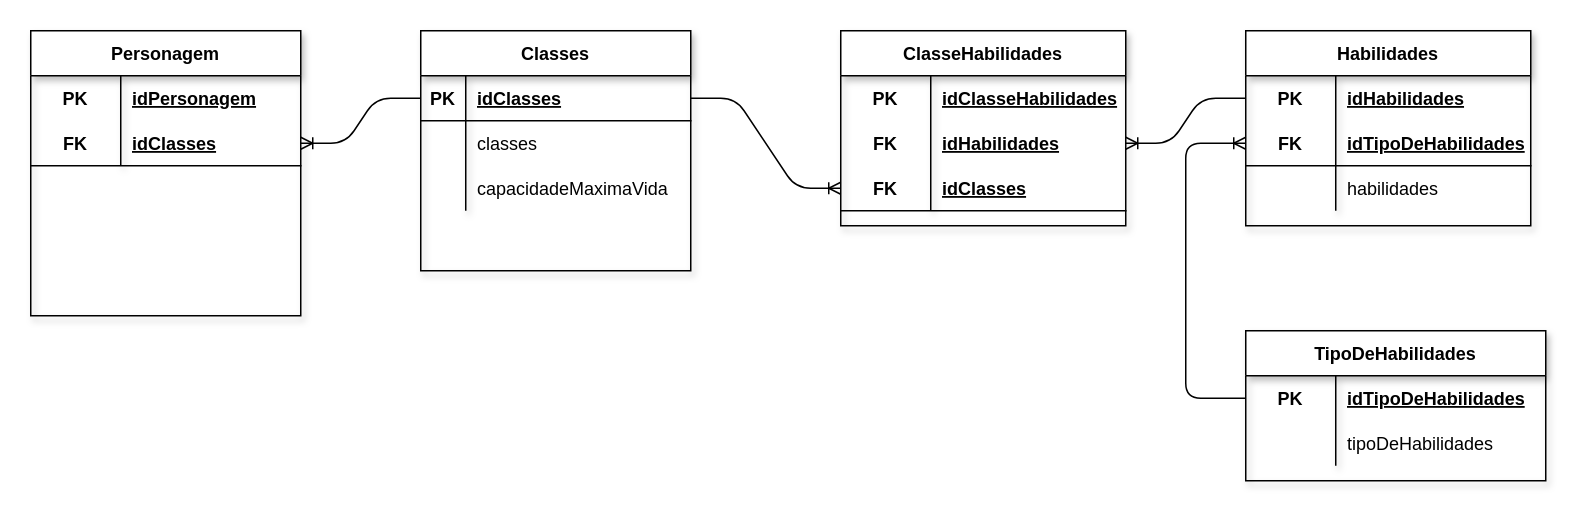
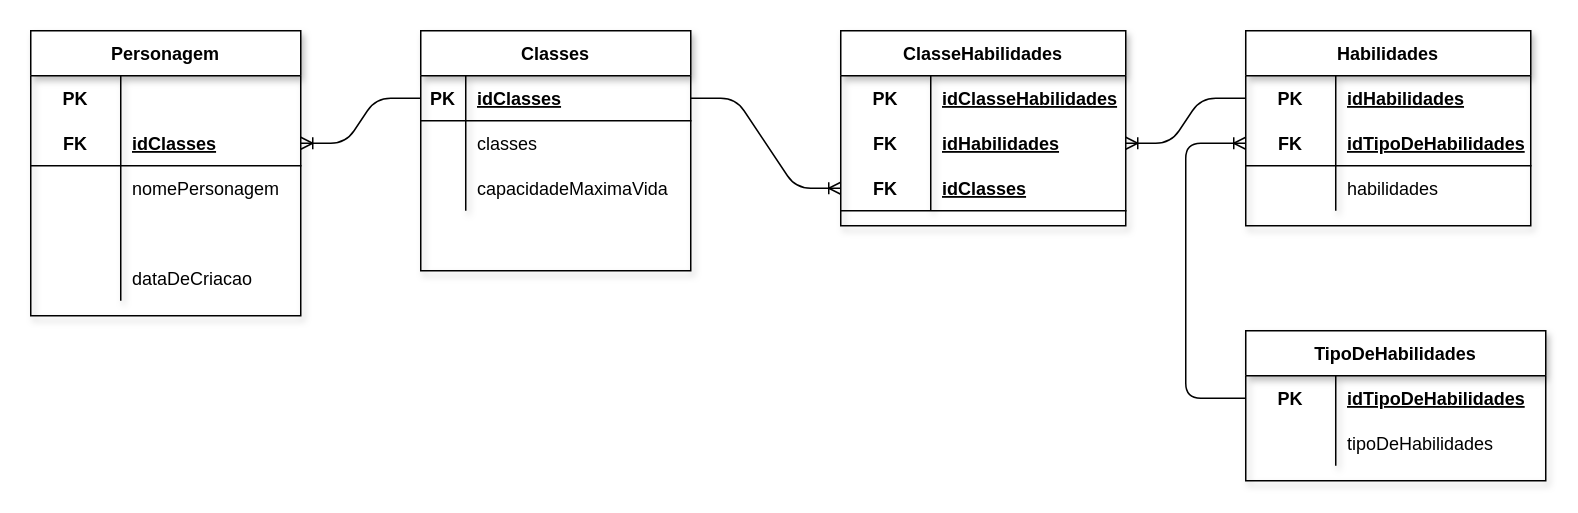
- <mxCell id="22" value="idPersonagem" style="shape=partialRectangle;connectable=0;fillColor=none;top=0;left=0;bottom=0;right=0;align=left;spacingLeft=6;fontStyle=5;overflow=hidden;" parent="20" vertex="1"><mxGeometry x="60" width="120" height="30" as="geometry" /></mxCell>
+ <mxCell id="28" value="nomePersonagem" style="shape=partialRectangle;connectable=0;fillColor=none;top=0;left=0;bottom=0;right=0;align=left;spacingLeft=6;overflow=hidden;" parent="26" vertex="1"><mxGeometry x="60" width="120" height="30" as="geometry" /></mxCell>
+ <mxCell id="33" value="dataDeCriacao" style="shape=partialRectangle;connectable=0;fillColor=none;top=0;left=0;bottom=0;right=0;align=left;spacingLeft=6;overflow=hidden;" parent="31" vertex="1"><mxGeometry x="60" width="120" height="30" as="geometry" /></mxCell>
